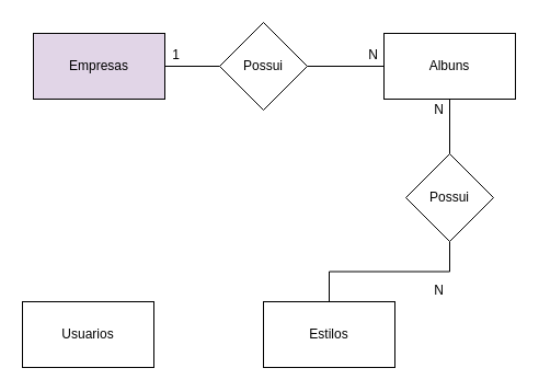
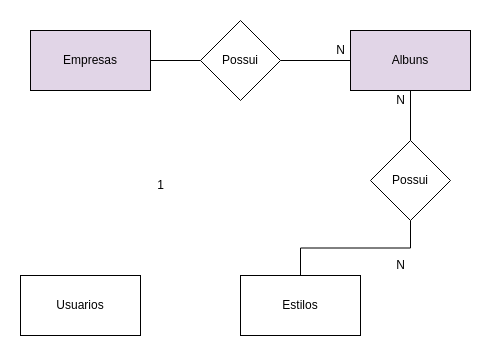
- <mxCell id="9" value="1" style="text;html=1;align=center;verticalAlign=middle;resizable=0;points=[];autosize=1;" parent="1" vertex="1"><mxGeometry x="150" y="40" width="20" height="20" as="geometry" /></mxCell>
+ <mxCell id="9" value="1" style="text;html=1;align=center;verticalAlign=middle;resizable=0;points=[];autosize=1;" parent="1" vertex="1"><mxGeometry x="150" y="175" width="20" height="20" as="geometry" /></mxCell>
- <mxCell id="5" value="Albuns" style="rounded=0;whiteSpace=wrap;html=1;" parent="1" vertex="1"><mxGeometry x="350" y="30" width="120" height="60" as="geometry" /></mxCell>
+ <mxCell id="5" value="Albuns" style="rounded=0;whiteSpace=wrap;html=1;fillColor=#e1d5e7;" parent="1" vertex="1"><mxGeometry x="350" y="30" width="120" height="60" as="geometry" /></mxCell>
